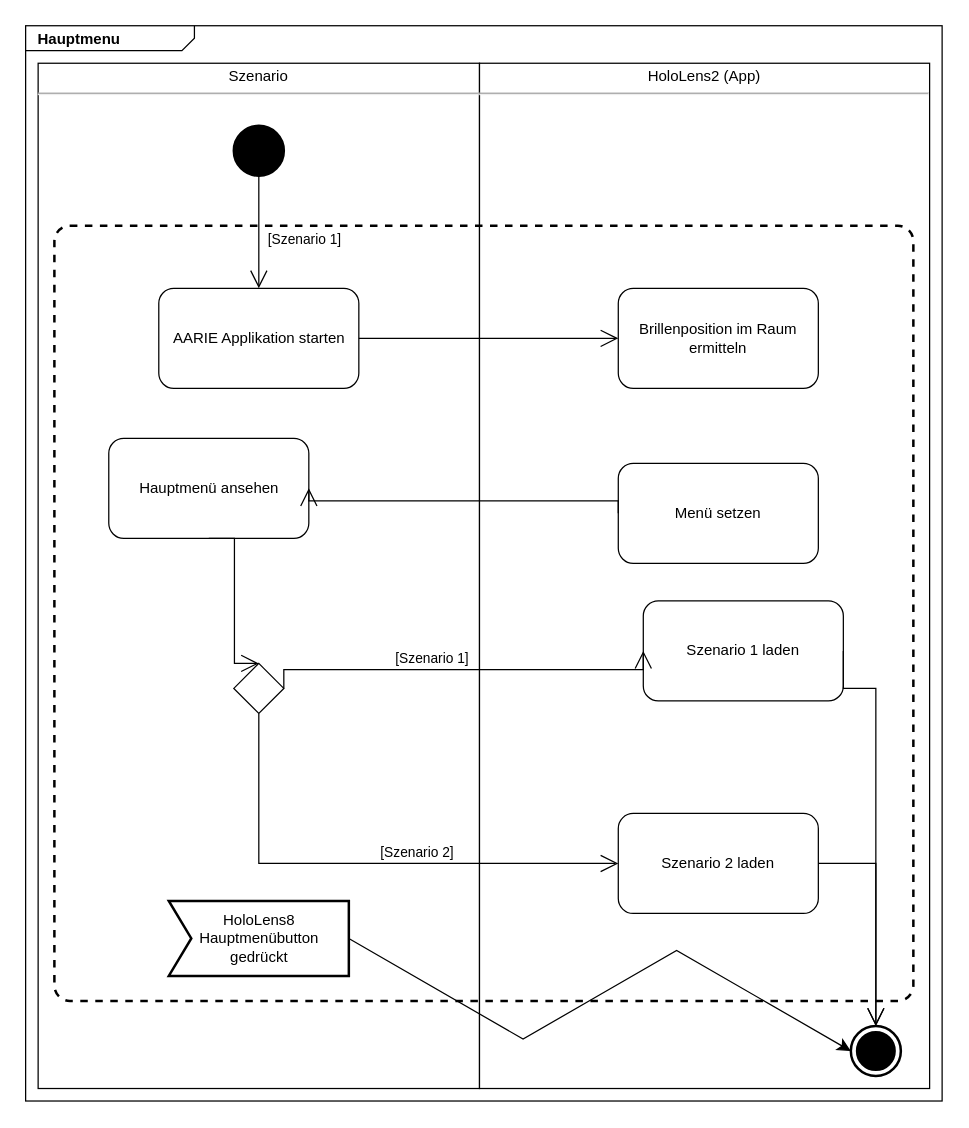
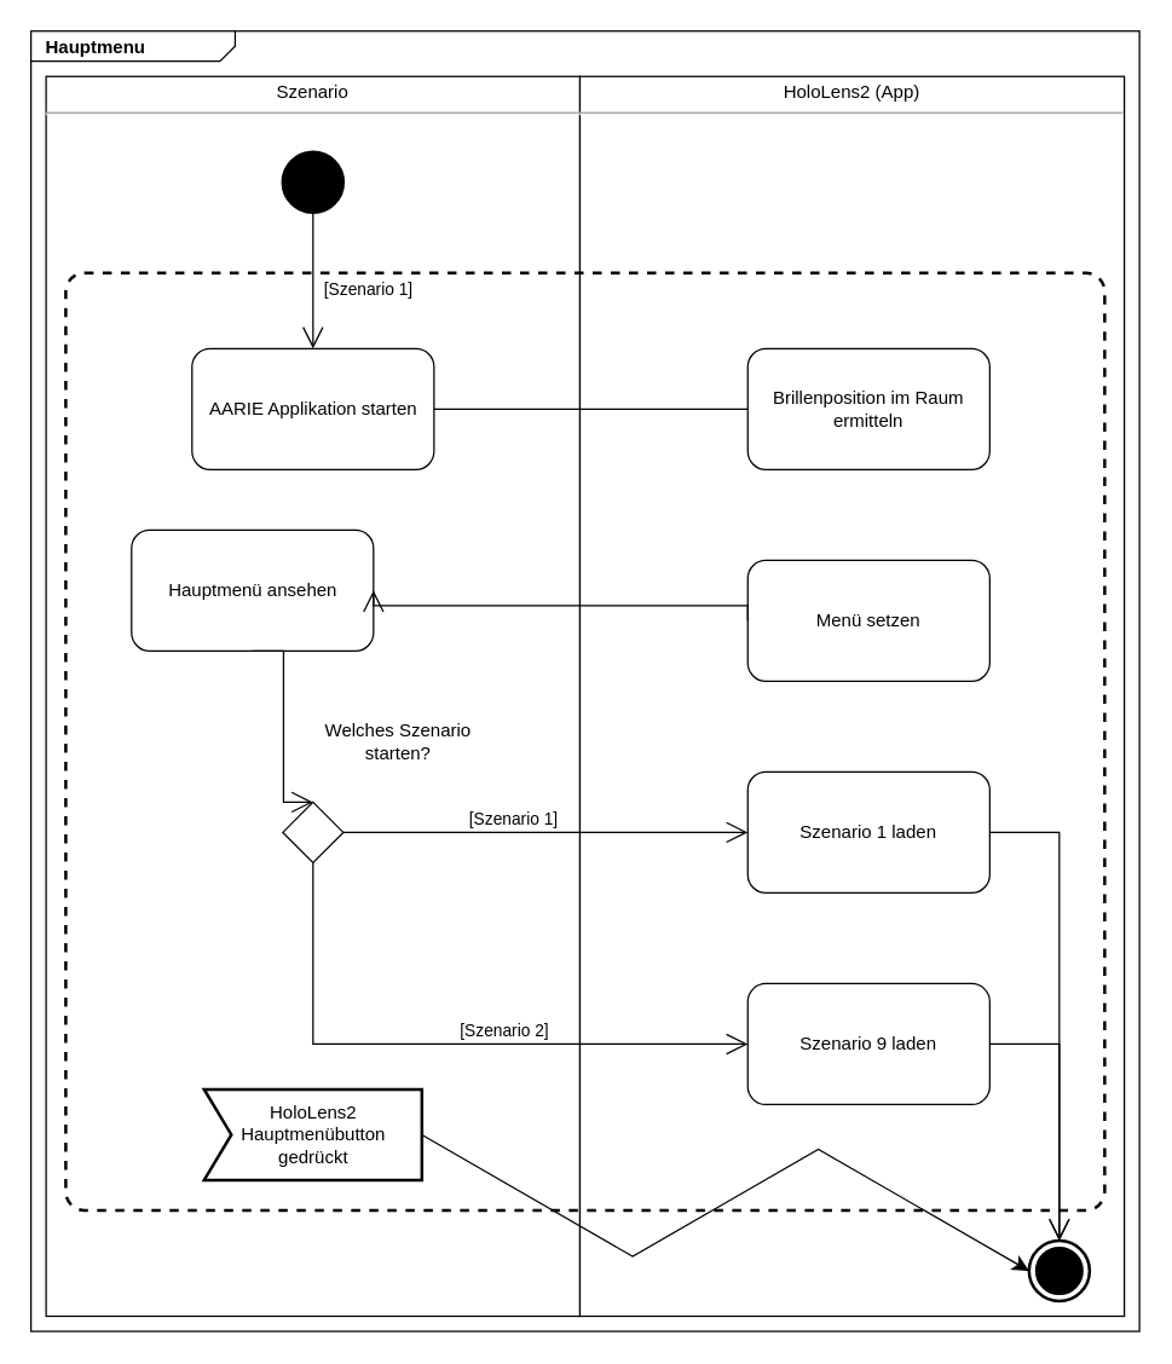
- <mxCell id="21" value="" style="edgeStyle=elbowEdgeStyle;html=1;elbow=vertical;verticalAlign=bottom;endArrow=open;rounded=0;labelBackgroundColor=none;endSize=12;entryX=0;entryY=0.5;entryDx=0;entryDy=0;exitX=1;exitY=0.5;exitDx=0;exitDy=0;" parent="1" source="7" target="8" edge="1"><mxGeometry x="-0.699" relative="1" as="geometry"><mxPoint x="514" y="570" as="targetPoint" /><mxPoint as="offset" /><mxPoint x="214" y="570" as="sourcePoint" /></mxGeometry></mxCell>
+ <mxCell id="21" value="" style="edgeStyle=elbowEdgeStyle;html=1;elbow=vertical;verticalAlign=bottom;endArrow=none;rounded=0;labelBackgroundColor=none;endSize=12;entryX=0;entryY=0.5;entryDx=0;entryDy=0;exitX=1;exitY=0.5;exitDx=0;exitDy=0;" parent="1" source="7" target="8" edge="1"><mxGeometry x="-0.699" relative="1" as="geometry"><mxPoint x="514" y="570" as="targetPoint" /><mxPoint as="offset" /><mxPoint x="214" y="570" as="sourcePoint" /></mxGeometry></mxCell>
+ <mxCell id="18" value="Welches Szenario starten?" style="text;html=1;align=center;verticalAlign=middle;whiteSpace=wrap;rounded=0;" parent="1" vertex="1"><mxGeometry x="203" y="475" width="120" height="30" as="geometry" /></mxCell>
- <mxCell id="11" value="Szenario 1 laden" style="shape=rect;html=1;rounded=1;whiteSpace=wrap;align=center;" parent="1" vertex="1"><mxGeometry x="514" y="480" width="160" height="80" as="geometry" /></mxCell>
+ <mxCell id="11" value="Szenario 1 laden" style="shape=rect;html=1;rounded=1;whiteSpace=wrap;align=center;" parent="1" vertex="1"><mxGeometry x="494" y="510" width="160" height="80" as="geometry" /></mxCell>
- <mxCell id="12" value="Szenario 2 laden" style="shape=rect;html=1;rounded=1;whiteSpace=wrap;align=center;" parent="1" vertex="1"><mxGeometry x="494" y="650" width="160" height="80" as="geometry" /></mxCell>
+ <mxCell id="12" value="Szenario 9 laden" style="shape=rect;html=1;rounded=1;whiteSpace=wrap;align=center;" parent="1" vertex="1"><mxGeometry x="494" y="650" width="160" height="80" as="geometry" /></mxCell>
- <mxCell id="19" value="HoloLens8 Hauptmenübutton gedrückt" style="html=1;shape=mxgraph.sysml.accEvent;strokeWidth=2;whiteSpace=wrap;align=center;" parent="1" vertex="1"><mxGeometry x="134.5" y="720" width="144" height="60" as="geometry" /></mxCell>
+ <mxCell id="19" value="HoloLens2 Hauptmenübutton gedrückt" style="html=1;shape=mxgraph.sysml.accEvent;strokeWidth=2;whiteSpace=wrap;align=center;" parent="1" vertex="1"><mxGeometry x="134.5" y="720" width="144" height="60" as="geometry" /></mxCell>
